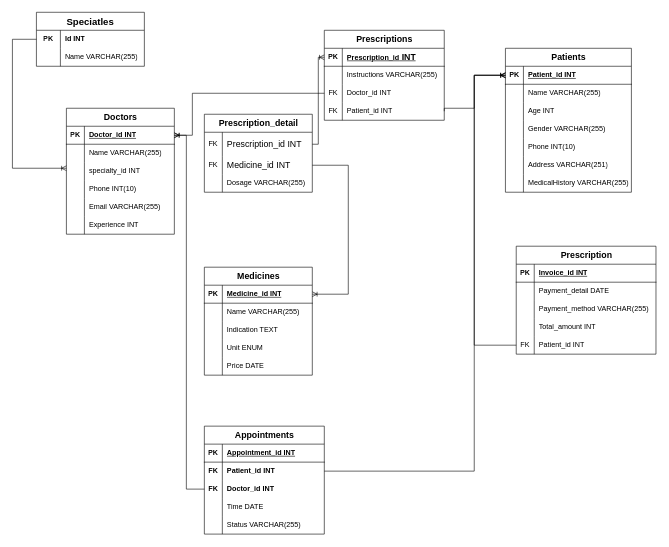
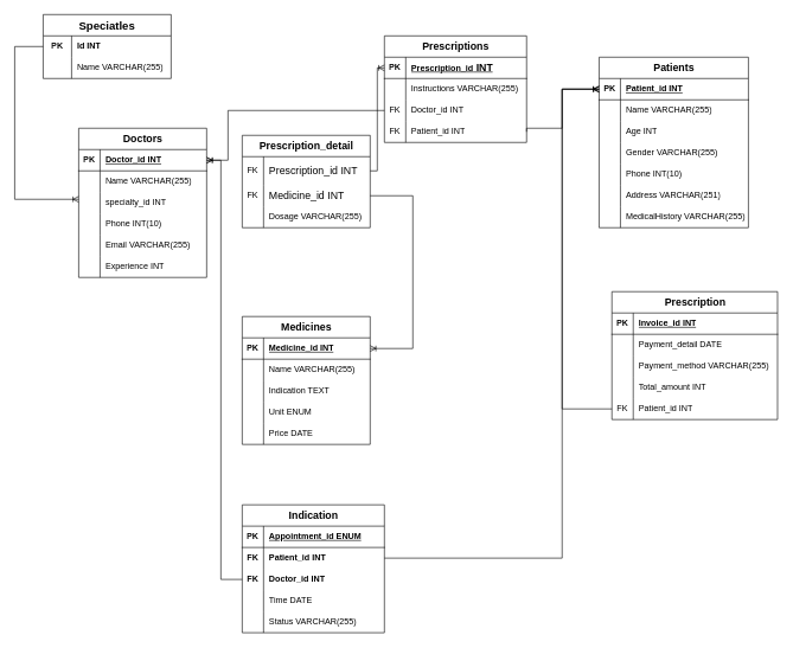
- <mxCell id="96" value="&lt;span id=&quot;docs-internal-guid-1d4831eb-7fff-138b-26f0-aea6a5eb97d7&quot; style=&quot;&quot;&gt;&lt;span style=&quot;font-size: 11pt; font-family: Arial, sans-serif; background-color: transparent; font-variant-numeric: normal; font-variant-east-asian: normal; font-variant-alternates: normal; font-variant-position: normal; font-variant-emoji: normal; vertical-align: baseline; white-space: pre-wrap;&quot;&gt;Appointments&lt;/span&gt;&lt;/span&gt;" style="shape=table;startSize=30;container=1;collapsible=1;childLayout=tableLayout;fixedRows=1;rowLines=0;fontStyle=1;align=center;resizeLast=1;html=1;" vertex="1" parent="1"><mxGeometry x="340" y="710" width="200" height="180" as="geometry" /></mxCell>
+ <mxCell id="96" value="&lt;span id=&quot;docs-internal-guid-1d4831eb-7fff-138b-26f0-aea6a5eb97d7&quot; style=&quot;&quot;&gt;&lt;span style=&quot;font-size: 11pt; font-family: Arial, sans-serif; background-color: transparent; font-variant-numeric: normal; font-variant-east-asian: normal; font-variant-alternates: normal; font-variant-position: normal; font-variant-emoji: normal; vertical-align: baseline; white-space: pre-wrap;&quot;&gt;Indication&lt;/span&gt;&lt;/span&gt;" style="shape=table;startSize=30;container=1;collapsible=1;childLayout=tableLayout;fixedRows=1;rowLines=0;fontStyle=1;align=center;resizeLast=1;html=1;" vertex="1" parent="1"><mxGeometry x="340" y="710" width="200" height="180" as="geometry" /></mxCell>
- <mxCell id="99" value="Appointment_id INT" style="shape=partialRectangle;connectable=0;fillColor=none;top=0;left=0;bottom=0;right=0;align=left;spacingLeft=6;fontStyle=5;overflow=hidden;whiteSpace=wrap;html=1;" vertex="1" parent="97"><mxGeometry x="30" width="170" height="30" as="geometry"><mxRectangle width="170" height="30" as="alternateBounds" /></mxGeometry></mxCell>
+ <mxCell id="99" value="Appointment_id ENUM" style="shape=partialRectangle;connectable=0;fillColor=none;top=0;left=0;bottom=0;right=0;align=left;spacingLeft=6;fontStyle=5;overflow=hidden;whiteSpace=wrap;html=1;" vertex="1" parent="97"><mxGeometry x="30" width="170" height="30" as="geometry"><mxRectangle width="170" height="30" as="alternateBounds" /></mxGeometry></mxCell>
